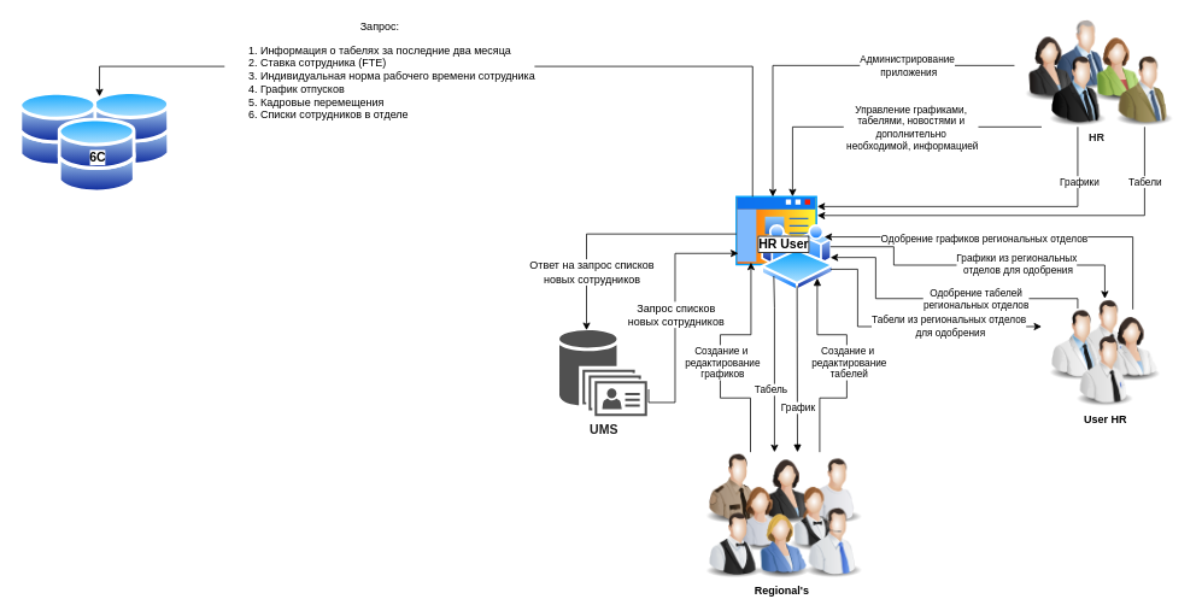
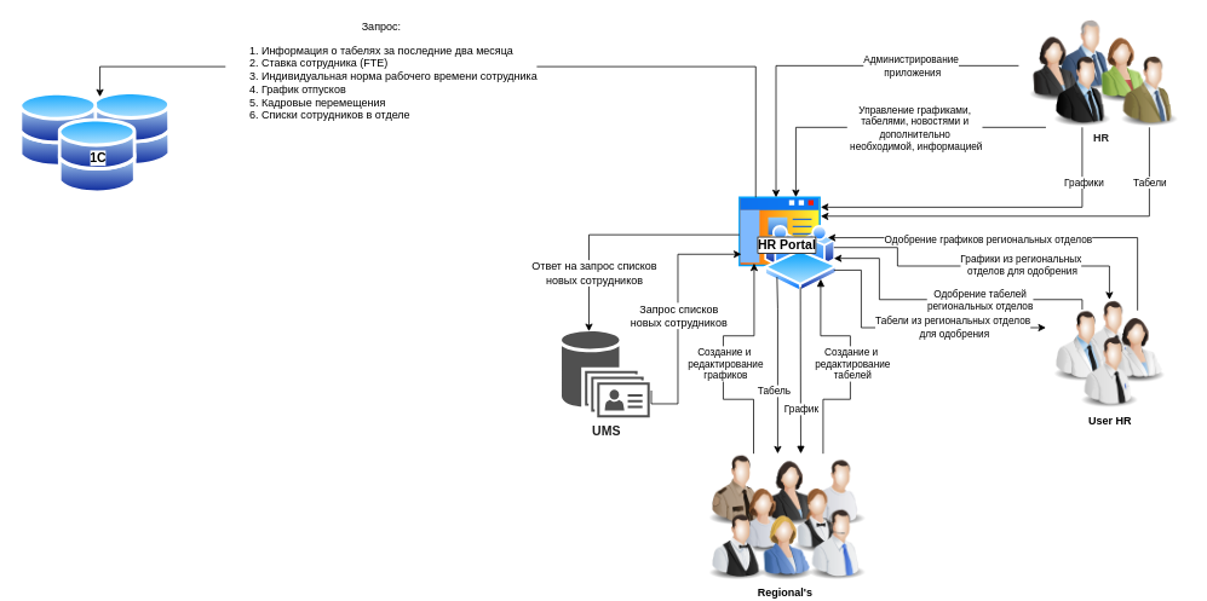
- <mxCell id="7" value="&lt;font style=&quot;font-size: 14px;&quot;&gt;&lt;b style=&quot;font-size: 14px;&quot;&gt;6С&lt;/b&gt;&lt;/font&gt;" style="aspect=fixed;perimeter=ellipsePerimeter;html=1;align=center;shadow=0;dashed=0;spacingTop=3;image;image=img/lib/active_directory/databases.svg;snapToPoint=0;cloneable=0;points=[[0.08,0.86,0,0,0],[0.22,0.93,0,0,0],[0.39,0.95,0,0,0],[0.54,0.95,0,0,0],[0.67,0.93,0,0,0],[0.8,0.9,0,0,0],[0.93,0.86,0,0,0]];labelPosition=center;verticalLabelPosition=middle;verticalAlign=middle;fontSize=14;" parent="4" vertex="1"><mxGeometry x="43" y="30" width="87" height="84" as="geometry" /></mxCell>
+ <mxCell id="7" value="&lt;font style=&quot;font-size: 14px;&quot;&gt;&lt;b style=&quot;font-size: 14px;&quot;&gt;1С&lt;/b&gt;&lt;/font&gt;" style="aspect=fixed;perimeter=ellipsePerimeter;html=1;align=center;shadow=0;dashed=0;spacingTop=3;image;image=img/lib/active_directory/databases.svg;snapToPoint=0;cloneable=0;points=[[0.08,0.86,0,0,0],[0.22,0.93,0,0,0],[0.39,0.95,0,0,0],[0.54,0.95,0,0,0],[0.67,0.93,0,0,0],[0.8,0.9,0,0,0],[0.93,0.86,0,0,0]];labelPosition=center;verticalLabelPosition=middle;verticalAlign=middle;fontSize=14;" parent="4" vertex="1"><mxGeometry x="43" y="30" width="87" height="84" as="geometry" /></mxCell>
- <mxCell id="3" value="HR User" style="aspect=fixed;perimeter=ellipsePerimeter;html=1;align=center;shadow=0;dashed=0;spacingTop=3;image;image=img/lib/active_directory/workspace_site.svg;points=[[0.03,0.13,0,0,0],[0.03,0.22,0,0,0],[0.03,0.31,0,0,0],[0.03,0.41,0,0,0],[0.03,0.5,0,0,0],[0.03,0.59,0,0,0],[0.03,0.67,0,0,0],[0.08,0.72,0,0,0],[0.1,0.03,0,0,0],[0.19,0.03,0,0,0],[0.19,0.72,0,0,0],[0.29,0.03,0,0,0],[0.29,0.77,0,0,0],[0.34,0.8,0,0,0],[0.39,0.03,0,0,0],[0.4,0.84,0,0,0],[0.47,0.87,0,0,0],[0.5,0.03,0,0,0],[0.52,0.9,0,0,0],[0.62,0.03,0,0,0],[0.63,0.94,0,0,0],[0.7,0.93,0,0,0],[0.72,0.03,0,0,0],[0.78,0.9,0,0,0],[0.83,0.03,0,0,0],[0.83,0.13,0,0,0],[0.83,0.22,0,0,0],[0.83,0.86,0,0,0],[0.85,0.33,0,0,0],[0.89,0.83,0,0,0],[0.9,0.44,0,0,0],[0.96,0.54,0,0,0],[0.96,0.65,0,0,0],[0.96,0.77,0,0,0]];fontSize=14;fontStyle=1;labelPosition=center;verticalLabelPosition=middle;verticalAlign=middle;labelBorderColor=default;horizontal=1;" parent="1" vertex="1"><mxGeometry x="810.5" y="214" width="111.86" height="108.5" as="geometry" /></mxCell>
+ <mxCell id="3" value="HR Portal" style="aspect=fixed;perimeter=ellipsePerimeter;html=1;align=center;shadow=0;dashed=0;spacingTop=3;image;image=img/lib/active_directory/workspace_site.svg;points=[[0.03,0.13,0,0,0],[0.03,0.22,0,0,0],[0.03,0.31,0,0,0],[0.03,0.41,0,0,0],[0.03,0.5,0,0,0],[0.03,0.59,0,0,0],[0.03,0.67,0,0,0],[0.08,0.72,0,0,0],[0.1,0.03,0,0,0],[0.19,0.03,0,0,0],[0.19,0.72,0,0,0],[0.29,0.03,0,0,0],[0.29,0.77,0,0,0],[0.34,0.8,0,0,0],[0.39,0.03,0,0,0],[0.4,0.84,0,0,0],[0.47,0.87,0,0,0],[0.5,0.03,0,0,0],[0.52,0.9,0,0,0],[0.62,0.03,0,0,0],[0.63,0.94,0,0,0],[0.7,0.93,0,0,0],[0.72,0.03,0,0,0],[0.78,0.9,0,0,0],[0.83,0.03,0,0,0],[0.83,0.13,0,0,0],[0.83,0.22,0,0,0],[0.83,0.86,0,0,0],[0.85,0.33,0,0,0],[0.89,0.83,0,0,0],[0.9,0.44,0,0,0],[0.96,0.54,0,0,0],[0.96,0.65,0,0,0],[0.96,0.77,0,0,0]];fontSize=14;fontStyle=1;labelPosition=center;verticalLabelPosition=middle;verticalAlign=middle;labelBorderColor=default;horizontal=1;" parent="1" vertex="1"><mxGeometry x="810.5" y="214" width="111.86" height="108.5" as="geometry" /></mxCell>
